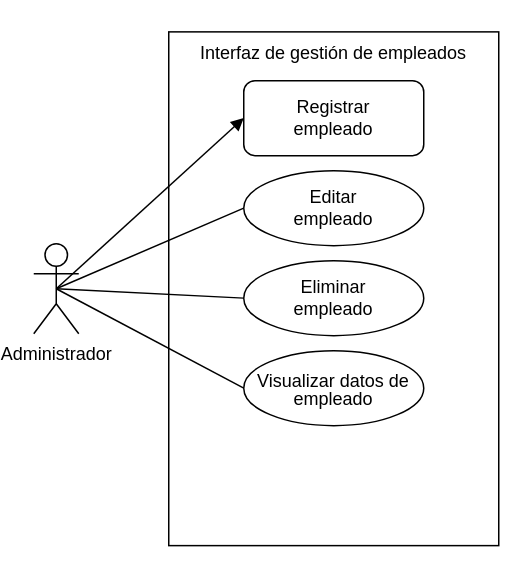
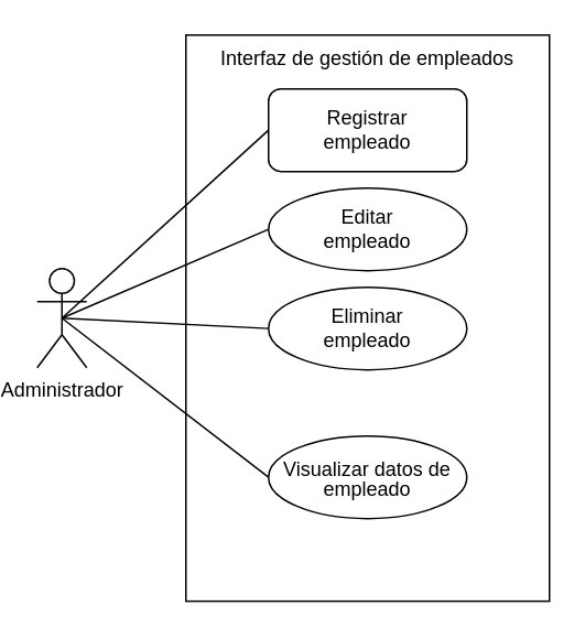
- <mxCell id="8" value="" style="endArrow=block;html=1;rounded=0;entryX=0;entryY=0.5;entryDx=0;entryDy=0;exitX=0.5;exitY=0.5;exitDx=0;exitDy=0;exitPerimeter=0;" edge="1" parent="1" source="2" target="4"><mxGeometry width="50" height="50" relative="1" as="geometry"><mxPoint x="-10" y="137" as="sourcePoint" /><mxPoint x="40" y="87" as="targetPoint" /></mxGeometry></mxCell>
+ <mxCell id="8" value="" style="endArrow=none;html=1;rounded=0;entryX=0;entryY=0.5;entryDx=0;entryDy=0;exitX=0.5;exitY=0.5;exitDx=0;exitDy=0;exitPerimeter=0;" edge="1" parent="1" source="2" target="4"><mxGeometry width="50" height="50" relative="1" as="geometry"><mxPoint x="-10" y="137" as="sourcePoint" /><mxPoint x="40" y="87" as="targetPoint" /></mxGeometry></mxCell>
- <mxCell id="7" value="&lt;p style=&quot;line-height: 100%;&quot;&gt;Visualizar datos de empleado&lt;/p&gt;" style="ellipse;whiteSpace=wrap;html=1;fillColor=none;spacingTop=2;" vertex="1" parent="1"><mxGeometry x="160" y="233.25" width="120" height="50" as="geometry" /></mxCell>
+ <mxCell id="7" value="&lt;p style=&quot;line-height: 100%;&quot;&gt;Visualizar datos de empleado&lt;/p&gt;" style="ellipse;whiteSpace=wrap;html=1;fillColor=none;spacingTop=2;" vertex="1" parent="1"><mxGeometry x="160" y="263.25" width="120" height="50" as="geometry" /></mxCell>
